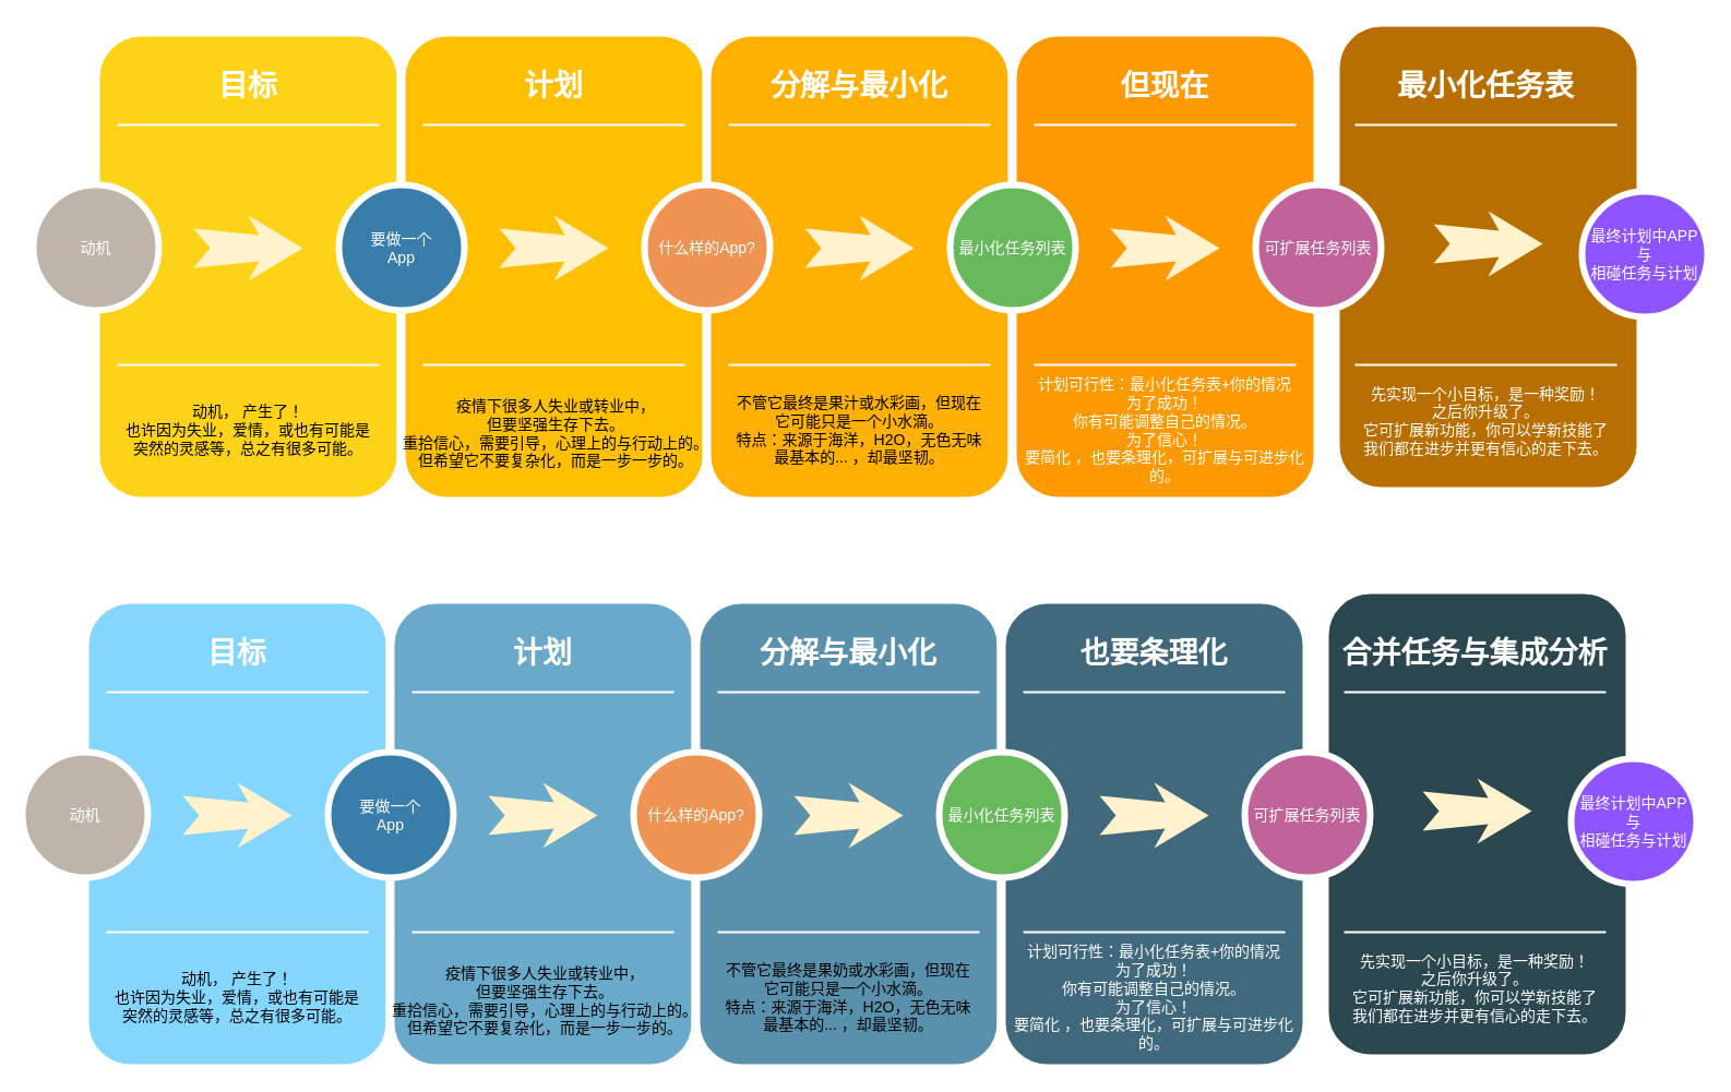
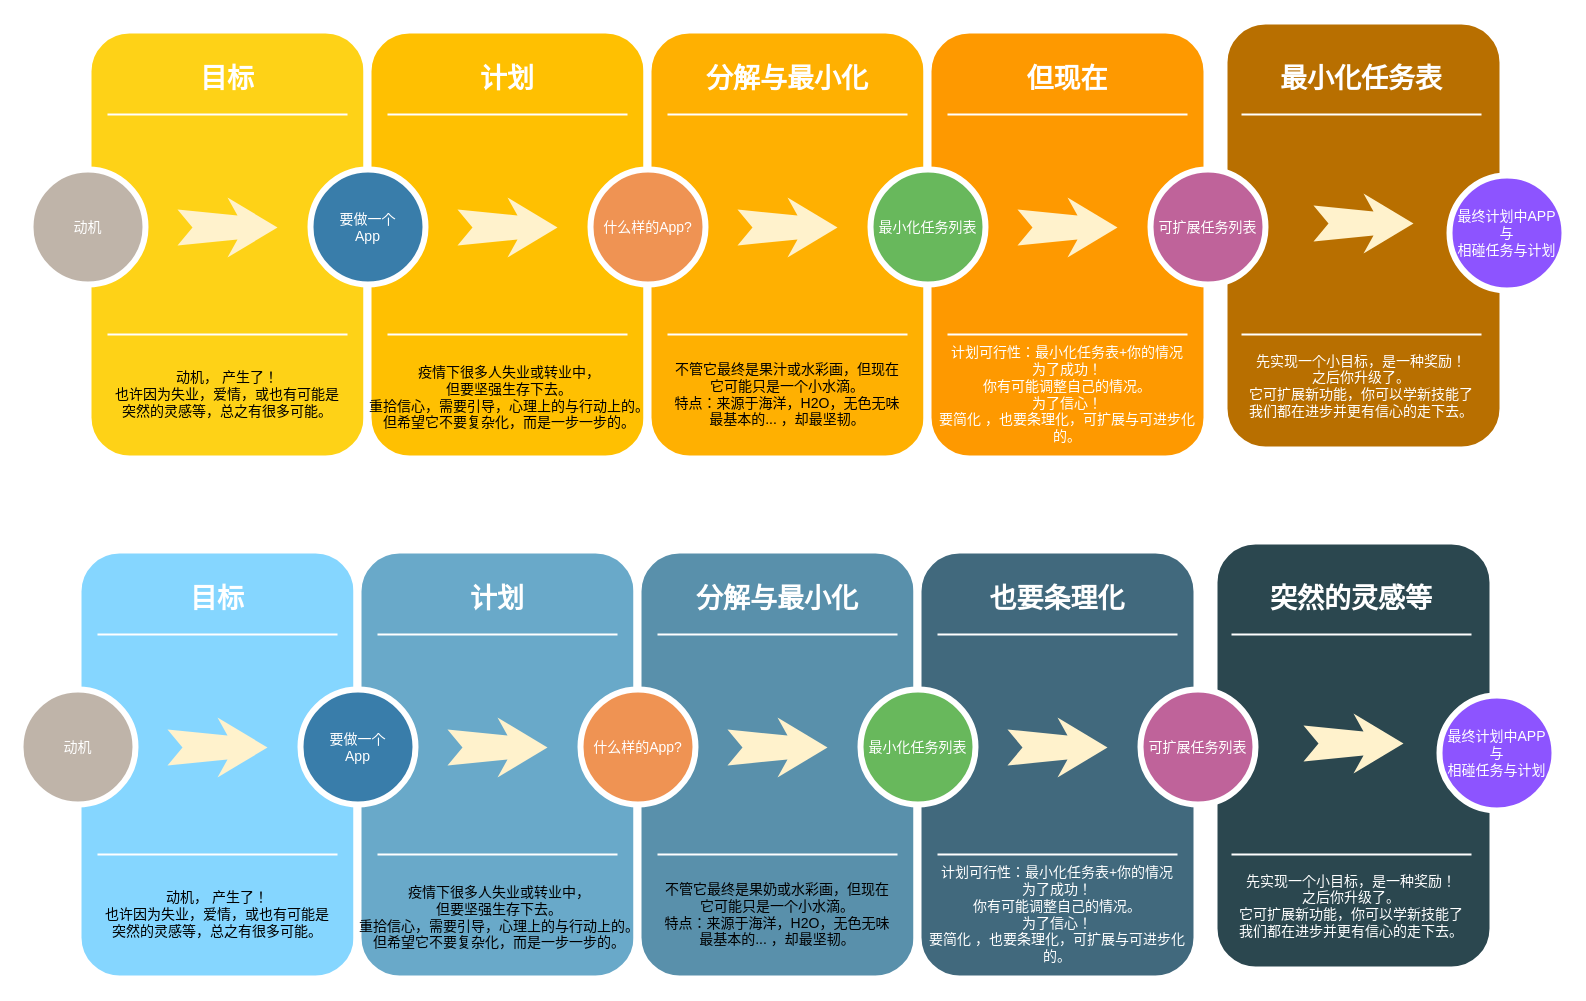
- <mxCell id="41" value="合并任务与集成分析" style="text;html=1;strokeColor=none;fillColor=none;align=center;verticalAlign=middle;whiteSpace=wrap;rounded=0;shadow=0;fontSize=27;fontColor=#FFFFFF;fontStyle=1" parent="1" vertex="1"><mxGeometry x="1211" y="569" width="280" height="60" as="geometry" /></mxCell>
+ <mxCell id="41" value="突然的灵感等" style="text;html=1;strokeColor=none;fillColor=none;align=center;verticalAlign=middle;whiteSpace=wrap;rounded=0;shadow=0;fontSize=27;fontColor=#FFFFFF;fontStyle=1" parent="1" vertex="1"><mxGeometry x="1211" y="569" width="280" height="60" as="geometry" /></mxCell>
